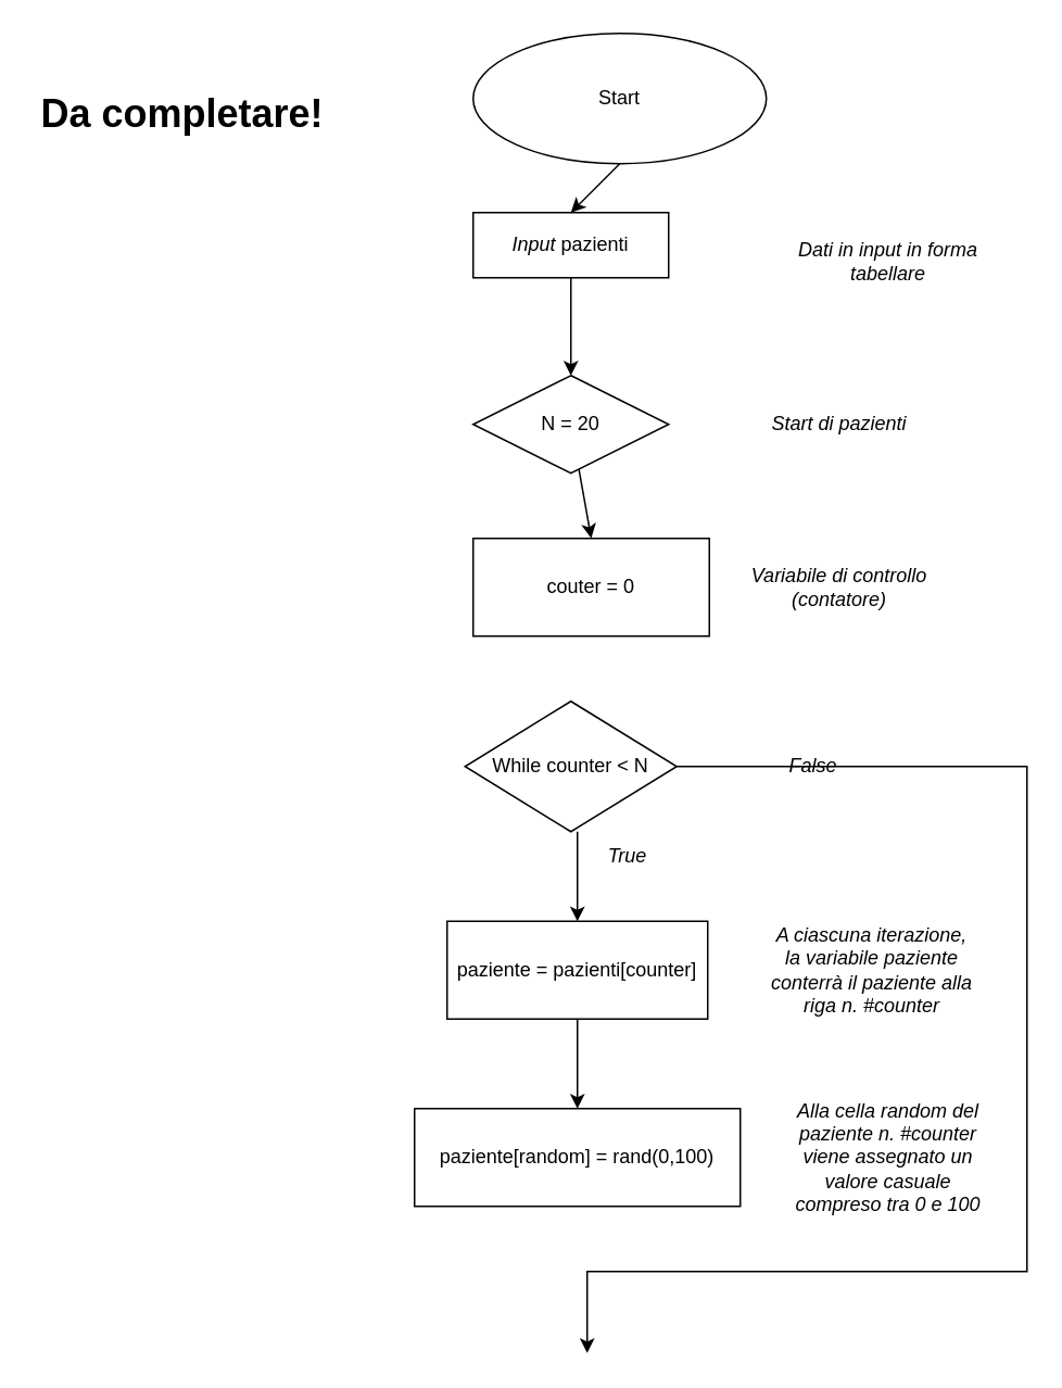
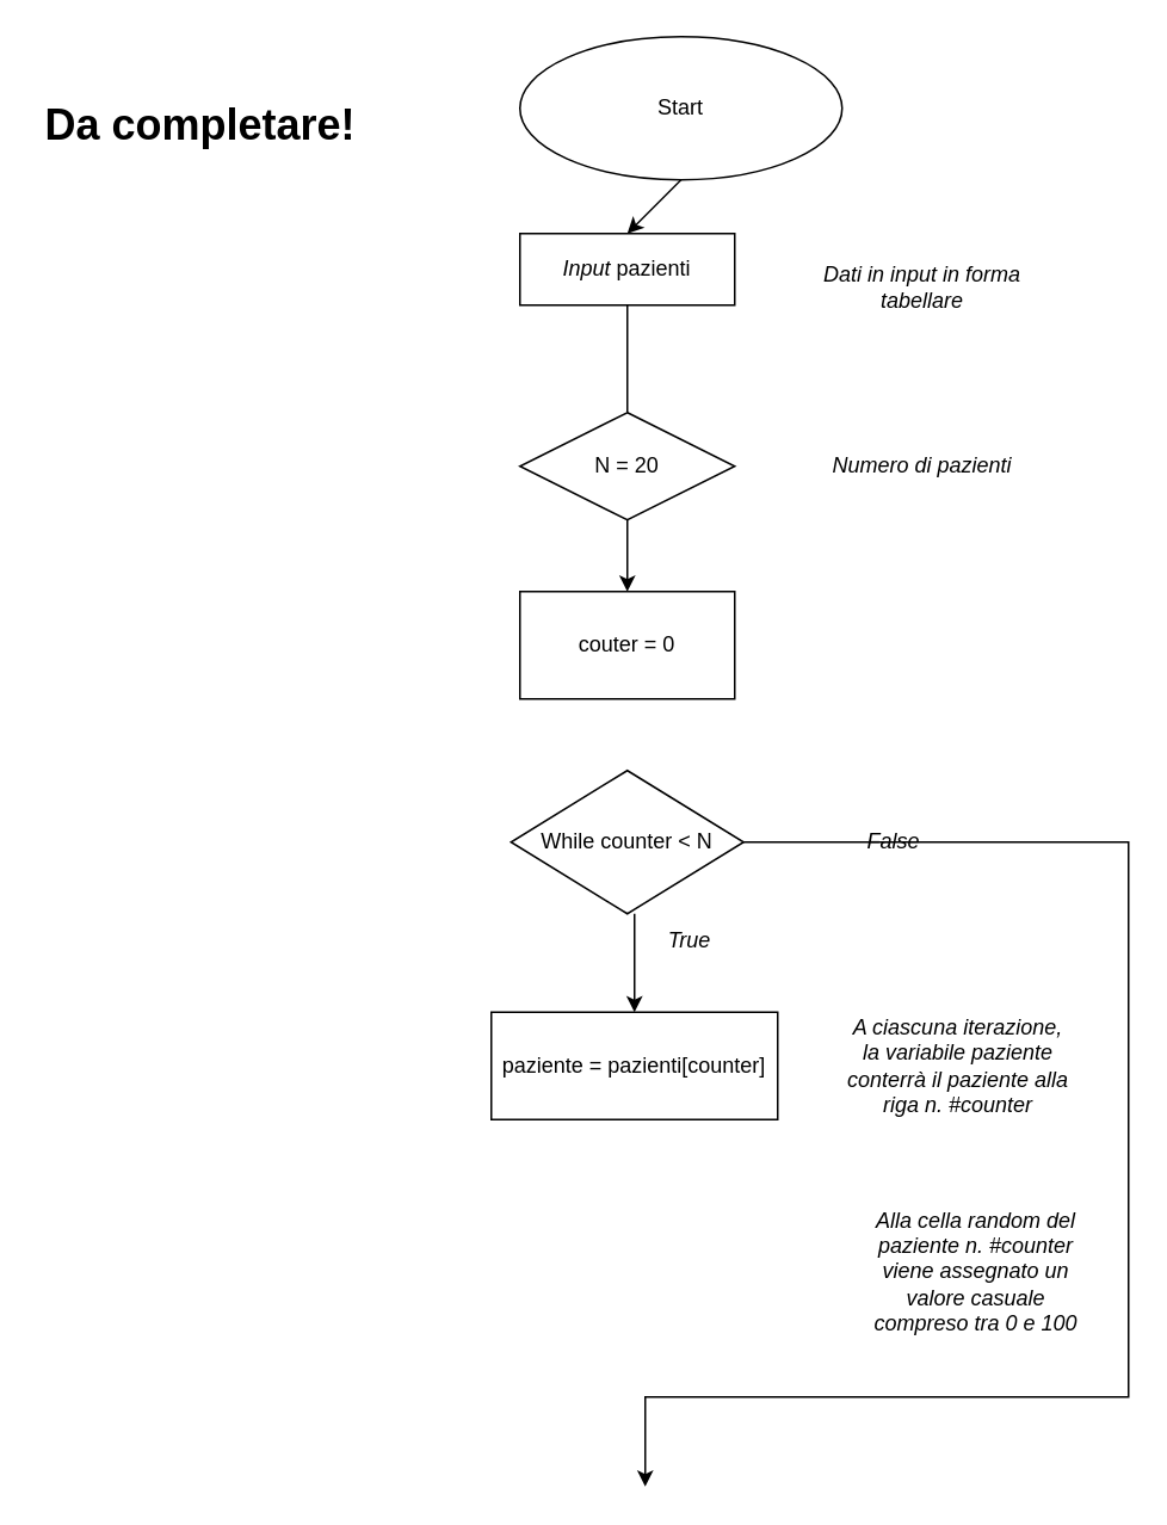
- <mxCell id="4" value="&lt;i&gt;Dati in input in forma tabellare&lt;/i&gt;" style="text;html=1;strokeColor=none;fillColor=none;align=center;verticalAlign=middle;whiteSpace=wrap;rounded=0;" vertex="1" parent="1"><mxGeometry x="480" y="145" width="130" height="30" as="geometry" /></mxCell>
+ <mxCell id="4" value="&lt;i&gt;Dati in input in forma tabellare&lt;/i&gt;" style="text;html=1;strokeColor=none;fillColor=none;align=center;verticalAlign=middle;whiteSpace=wrap;rounded=0;" vertex="1" parent="1"><mxGeometry x="450" y="145" width="130" height="30" as="geometry" /></mxCell>
- <mxCell id="8" value="" style="endArrow=classic;html=1;rounded=0;entryX=0.5;entryY=0;entryDx=0;entryDy=0;" edge="1" parent="1" source="3" target="6"><mxGeometry width="50" height="50" relative="1" as="geometry"><mxPoint x="330" y="430" as="sourcePoint" /><mxPoint x="354" y="240" as="targetPoint" /></mxGeometry></mxCell>
+ <mxCell id="8" value="" style="endArrow=none;html=1;rounded=0;entryX=0.5;entryY=0;entryDx=0;entryDy=0;" edge="1" parent="1" source="3" target="6"><mxGeometry width="50" height="50" relative="1" as="geometry"><mxPoint x="330" y="430" as="sourcePoint" /><mxPoint x="354" y="240" as="targetPoint" /></mxGeometry></mxCell>
- <mxCell id="7" value="&lt;i&gt;Start di pazienti&lt;/i&gt;" style="text;html=1;strokeColor=none;fillColor=none;align=center;verticalAlign=middle;whiteSpace=wrap;rounded=0;" vertex="1" parent="1"><mxGeometry x="450" y="245" width="130" height="30" as="geometry" /></mxCell>
+ <mxCell id="7" value="&lt;i&gt;Numero di pazienti&lt;/i&gt;" style="text;html=1;strokeColor=none;fillColor=none;align=center;verticalAlign=middle;whiteSpace=wrap;rounded=0;" vertex="1" parent="1"><mxGeometry x="450" y="245" width="130" height="30" as="geometry" /></mxCell>
- <mxCell id="9" value="couter = 0" style="rounded=0;whiteSpace=wrap;html=1;" vertex="1" parent="1"><mxGeometry x="290" y="330" width="145" height="60" as="geometry" /></mxCell>
+ <mxCell id="9" value="couter = 0" style="rounded=0;whiteSpace=wrap;html=1;" vertex="1" parent="1"><mxGeometry x="290" y="330" width="120" height="60" as="geometry" /></mxCell>
- <mxCell id="11" value="&lt;i&gt;Variabile di controllo&lt;br&gt;(contatore)&lt;br&gt;&lt;/i&gt;" style="text;html=1;strokeColor=none;fillColor=none;align=center;verticalAlign=middle;whiteSpace=wrap;rounded=0;" vertex="1" parent="1"><mxGeometry x="450" y="345" width="130" height="30" as="geometry" /></mxCell>
- <mxCell id="17" value="" style="endArrow=classic;html=1;rounded=0;entryX=0.5;entryY=0;entryDx=0;entryDy=0;exitX=0.5;exitY=1;exitDx=0;exitDy=0;" edge="1" parent="1" source="13" target="16"><mxGeometry width="50" height="50" relative="1" as="geometry"><mxPoint x="150" y="640" as="sourcePoint" /><mxPoint x="200" y="590" as="targetPoint" /></mxGeometry></mxCell>
- <mxCell id="16" value="paziente[random] = rand(0,100)" style="rounded=0;whiteSpace=wrap;html=1;" vertex="1" parent="1"><mxGeometry x="254" y="680" width="200" height="60" as="geometry" /></mxCell>
